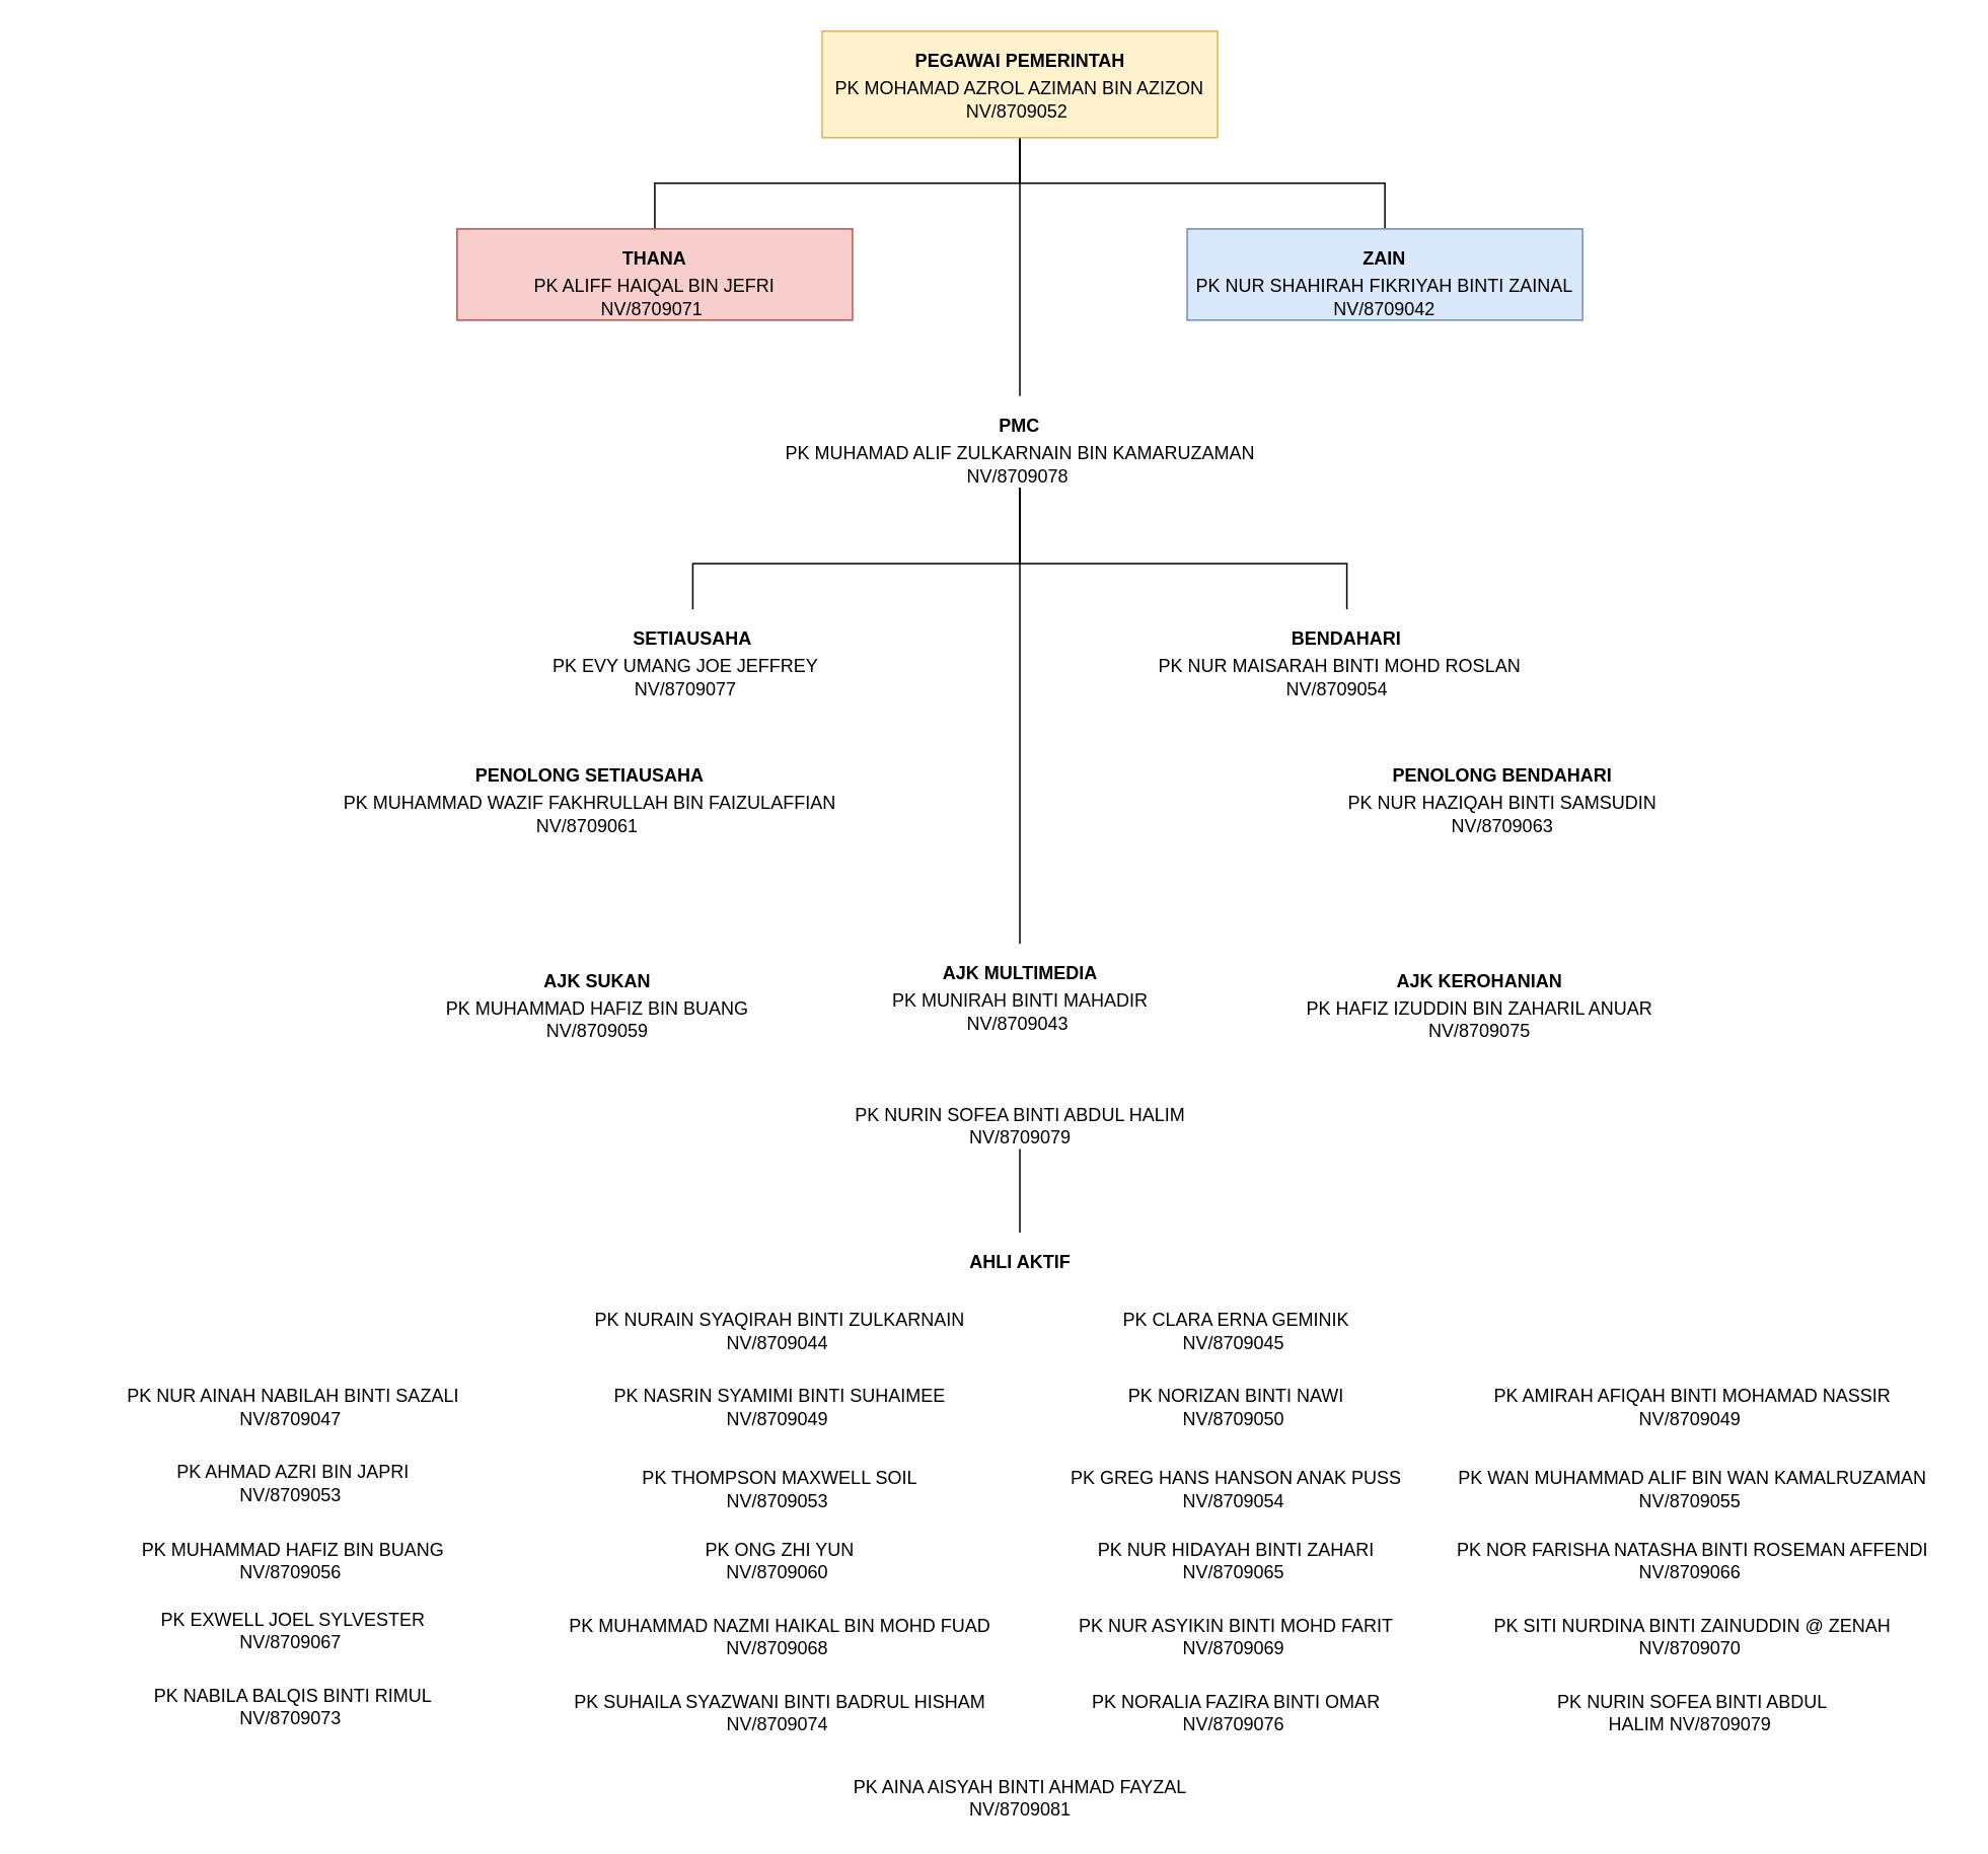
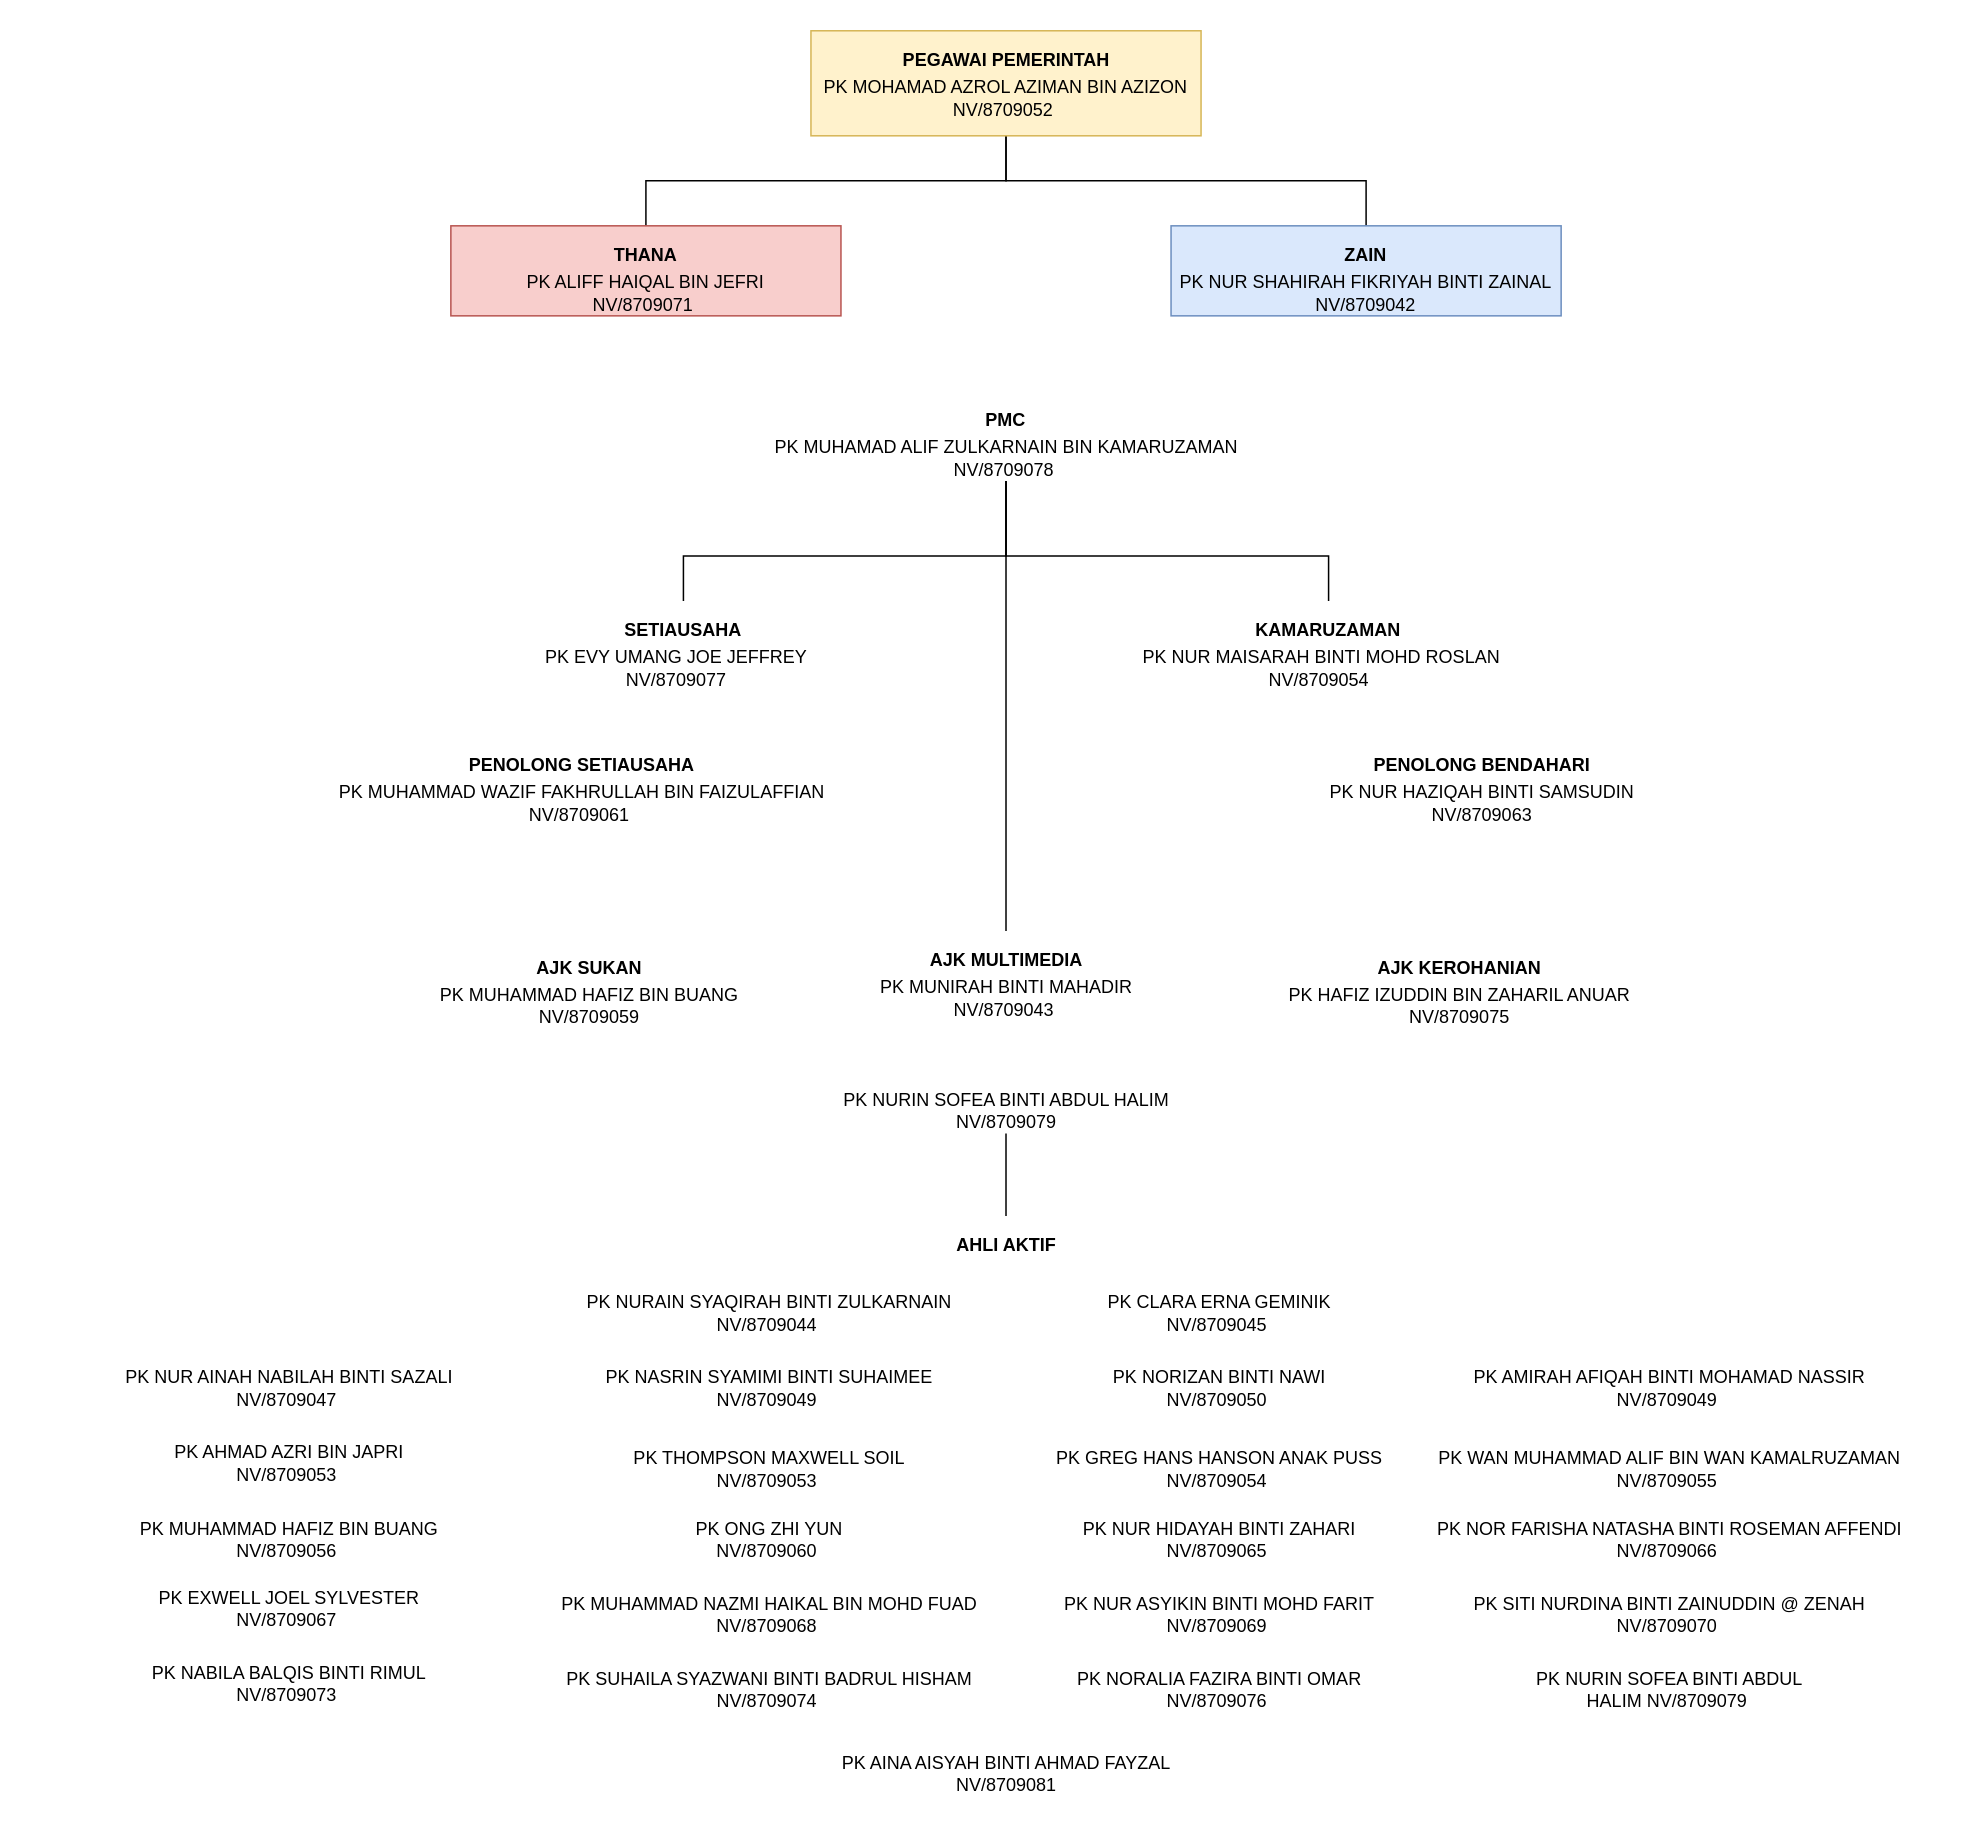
- <mxCell id="4" value="" style="endArrow=none;html=1;rounded=0;entryX=0.5;entryY=1;entryDx=0;entryDy=0;" parent="1" source="26" target="33" edge="1"><mxGeometry width="50" height="50" relative="1" as="geometry"><mxPoint x="620" y="250" as="sourcePoint" /><mxPoint x="670" y="200" as="targetPoint" /></mxGeometry></mxCell>
- <mxCell id="23" value="BENDAHARI" style="text;html=1;strokeColor=none;fillColor=none;align=center;verticalAlign=middle;whiteSpace=wrap;rounded=0;fontStyle=1" parent="22" vertex="1"><mxGeometry x="122.5" width="110" height="40" as="geometry" /></mxCell>
+ <mxCell id="23" value="KAMARUZAMAN" style="text;html=1;strokeColor=none;fillColor=none;align=center;verticalAlign=middle;whiteSpace=wrap;rounded=0;fontStyle=1" parent="22" vertex="1"><mxGeometry x="122.5" width="110" height="40" as="geometry" /></mxCell>
